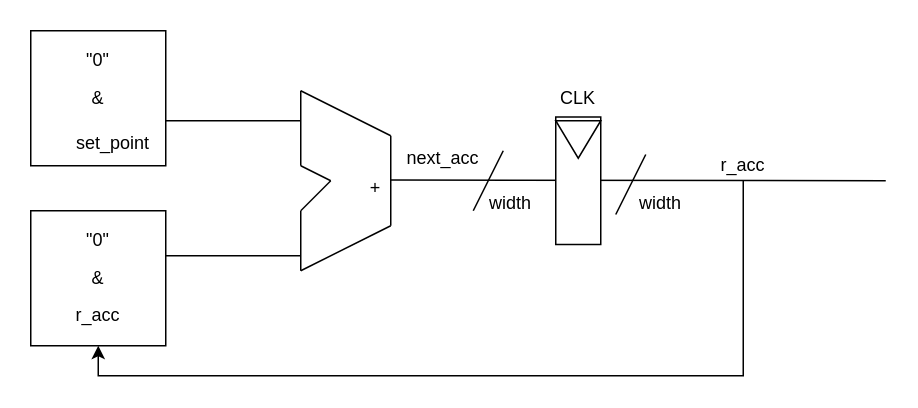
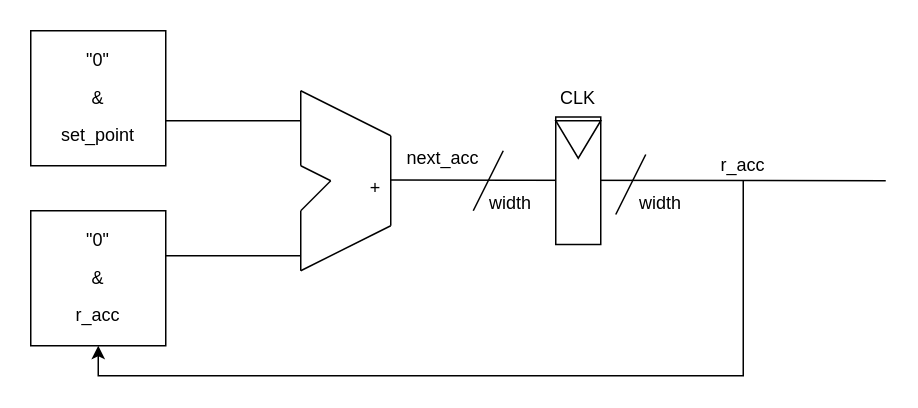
- <mxCell id="11" value="set_point" style="text;html=1;align=center;verticalAlign=middle;whiteSpace=wrap;rounded=0;" parent="7" vertex="1"><mxGeometry x="40" y="65" width="30" height="20" as="geometry" /></mxCell>
+ <mxCell id="11" value="set_point" style="text;html=1;align=center;verticalAlign=middle;whiteSpace=wrap;rounded=0;" parent="7" vertex="1"><mxGeometry x="30" y="60" width="30" height="20" as="geometry" /></mxCell>
